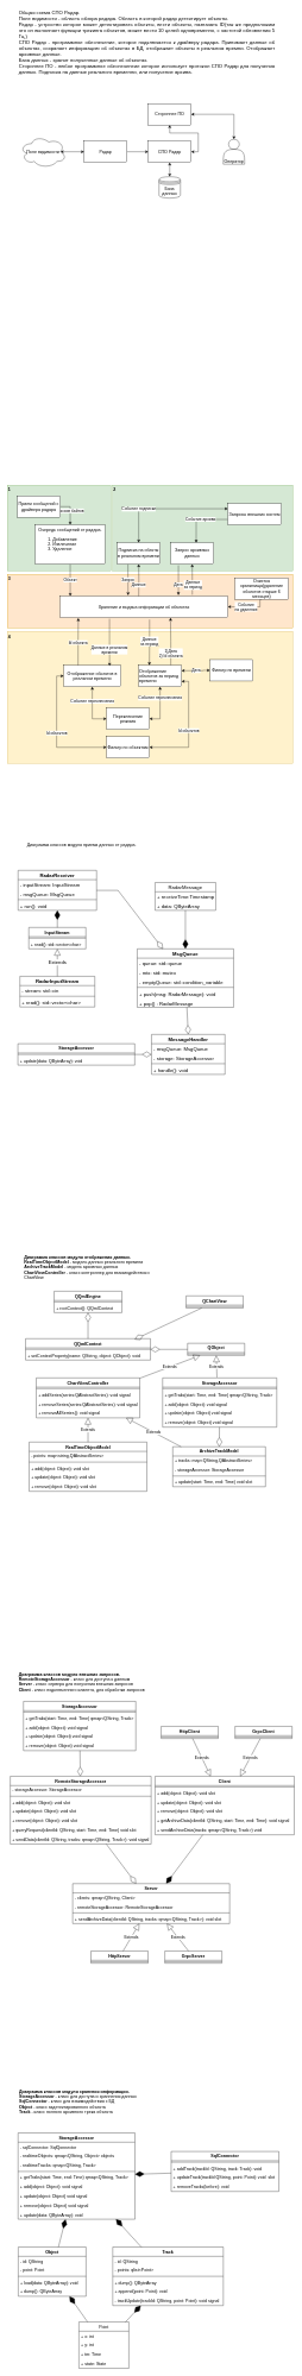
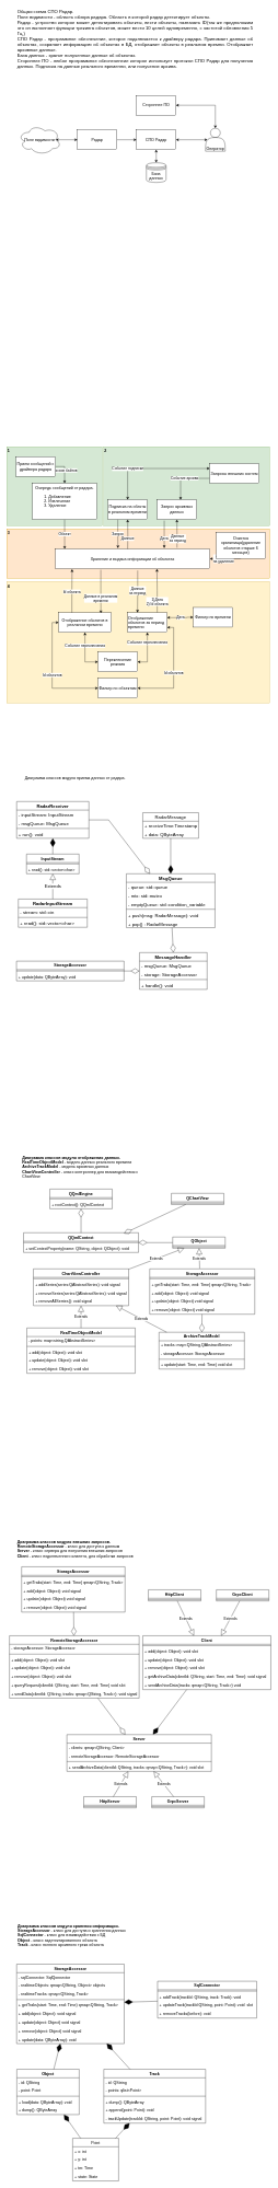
- <mxCell id="8" style="edgeStyle=orthogonalEdgeStyle;rounded=0;orthogonalLoop=1;jettySize=auto;html=1;exitX=1;exitY=0.5;exitDx=0;exitDy=0;startArrow=classic;startFill=1;" parent="1" source="10" target="16" edge="1"><mxGeometry relative="1" as="geometry"><mxPoint x="605" y="425" as="targetPoint" /></mxGeometry></mxCell>
+ <mxCell id="8" style="edgeStyle=orthogonalEdgeStyle;rounded=0;orthogonalLoop=1;jettySize=auto;html=1;exitX=1;exitY=0.5;exitDx=0;exitDy=0;startArrow=classic;startFill=1;entryX=0.1;entryY=0.5;entryDx=0;entryDy=0;entryPerimeter=0;" parent="1" source="10" target="14" edge="1"><mxGeometry relative="1" as="geometry"><mxPoint x="605" y="425" as="targetPoint" /></mxGeometry></mxCell>
- <mxCell id="46" value="Очистка хранилища(удаление обьектов старше 6 месяцев)" style="rounded=0;whiteSpace=wrap;html=1;align=center;verticalAlign=middle;" parent="1" vertex="1"><mxGeometry x="658" y="1620" width="150" height="60" as="geometry" /></mxCell>
+ <mxCell id="46" value="Очистка хранилища(удаление обьектов старше 6 месяцев)" style="rounded=0;whiteSpace=wrap;html=1;align=center;verticalAlign=middle;" parent="1" vertex="1"><mxGeometry x="658" y="1620" width="150" height="80" as="geometry" /></mxCell>
